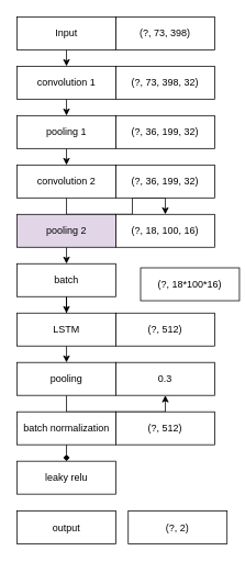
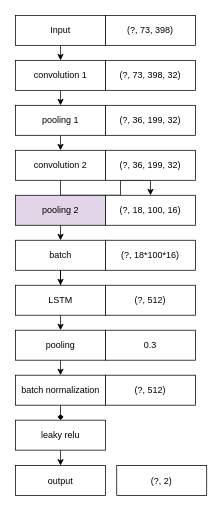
- <mxCell id="28" value="(?, 18*100*16)" style="rounded=0;whiteSpace=wrap;html=1;" vertex="1" parent="1"><mxGeometry x="170" y="325" width="120" height="40" as="geometry" /></mxCell>
+ <mxCell id="28" value="(?, 18*100*16)" style="rounded=0;whiteSpace=wrap;html=1;" vertex="1" parent="1"><mxGeometry x="140" y="320" width="120" height="40" as="geometry" /></mxCell>
- <mxCell id="14" style="edgeStyle=orthogonalEdgeStyle;rounded=0;orthogonalLoop=1;jettySize=auto;html=1;exitX=0.5;exitY=1;exitDx=0;exitDy=0;" parent="1" source="15" target="30" edge="1"><mxGeometry relative="1" as="geometry" /></mxCell>
+ <mxCell id="14" style="edgeStyle=orthogonalEdgeStyle;rounded=0;orthogonalLoop=1;jettySize=auto;html=1;exitX=0.5;exitY=1;exitDx=0;exitDy=0;entryX=0.5;entryY=0;entryDx=0;entryDy=0;" parent="1" source="15" target="17" edge="1"><mxGeometry relative="1" as="geometry" /></mxCell>
+ <mxCell id="18" style="edgeStyle=orthogonalEdgeStyle;rounded=0;orthogonalLoop=1;jettySize=auto;html=1;exitX=0.5;exitY=1;exitDx=0;exitDy=0;entryX=0.5;entryY=0;entryDx=0;entryDy=0;" parent="1" source="19" target="20" edge="1"><mxGeometry relative="1" as="geometry" /></mxCell>
